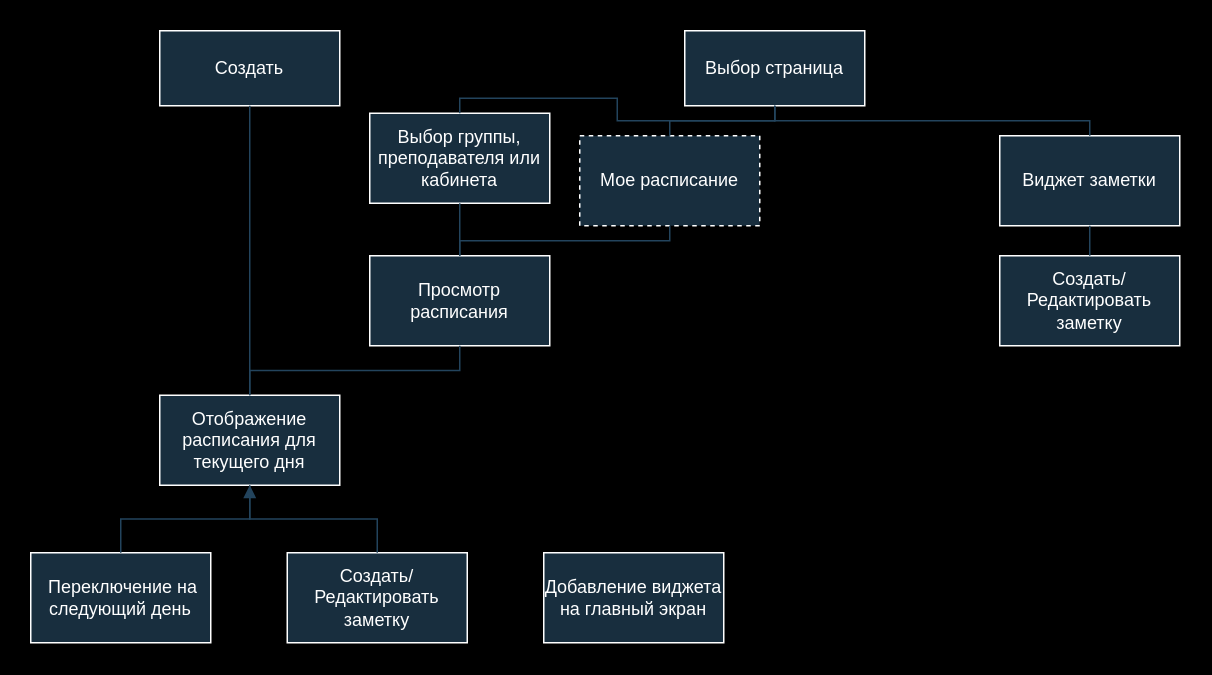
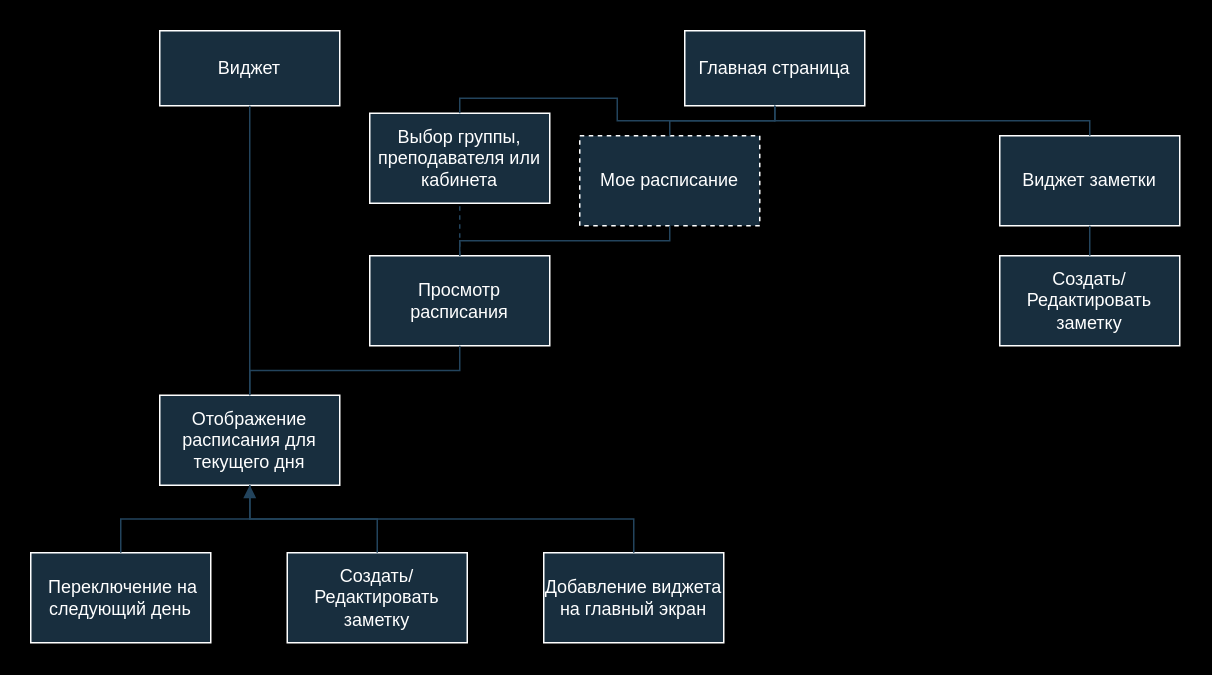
- <mxCell id="15" value="Создать" style="rounded=0;whiteSpace=wrap;html=1;labelBackgroundColor=none;fillColor=#182E3E;strokeColor=#FFFFFF;fontColor=#FFFFFF;" parent="1" vertex="1"><mxGeometry x="106" y="20" width="120" height="50" as="geometry" /></mxCell>
+ <mxCell id="15" value="Виджет" style="rounded=0;whiteSpace=wrap;html=1;labelBackgroundColor=none;fillColor=#182E3E;strokeColor=#FFFFFF;fontColor=#FFFFFF;" parent="1" vertex="1"><mxGeometry x="106" y="20" width="120" height="50" as="geometry" /></mxCell>
- <mxCell id="2" value="Выбор страница" style="rounded=0;whiteSpace=wrap;html=1;labelBackgroundColor=none;fillColor=#182E3E;strokeColor=#FFFFFF;fontColor=#FFFFFF;" parent="1" vertex="1"><mxGeometry x="456" y="20" width="120" height="50" as="geometry" /></mxCell>
+ <mxCell id="2" value="Главная страница" style="rounded=0;whiteSpace=wrap;html=1;labelBackgroundColor=none;fillColor=#182E3E;strokeColor=#FFFFFF;fontColor=#FFFFFF;" parent="1" vertex="1"><mxGeometry x="456" y="20" width="120" height="50" as="geometry" /></mxCell>
- <mxCell id="10" value="" style="endArrow=none;html=1;rounded=0;entryX=0.5;entryY=1;entryDx=0;entryDy=0;exitX=0.5;exitY=0;exitDx=0;exitDy=0;edgeStyle=orthogonalEdgeStyle;labelBackgroundColor=none;fontColor=default;strokeColor=#23445D;" parent="1" source="4" target="3" edge="1"><mxGeometry width="50" height="50" relative="1" as="geometry"><mxPoint x="326" y="110" as="sourcePoint" /><mxPoint x="456" y="90" as="targetPoint" /></mxGeometry></mxCell>
+ <mxCell id="10" value="" style="endArrow=none;html=1;rounded=0;entryX=0.5;entryY=1;entryDx=0;entryDy=0;exitX=0.5;exitY=0;exitDx=0;exitDy=0;edgeStyle=orthogonalEdgeStyle;labelBackgroundColor=none;fontColor=default;strokeColor=#23445D;dashed=1;" parent="1" source="4" target="3" edge="1"><mxGeometry width="50" height="50" relative="1" as="geometry"><mxPoint x="326" y="110" as="sourcePoint" /><mxPoint x="456" y="90" as="targetPoint" /></mxGeometry></mxCell>
+ <mxCell id="13" value="" style="endArrow=none;html=1;rounded=0;entryX=0.5;entryY=1;entryDx=0;entryDy=0;exitX=0.5;exitY=0;exitDx=0;exitDy=0;edgeStyle=orthogonalEdgeStyle;labelBackgroundColor=none;fontColor=default;strokeColor=#23445D;" parent="1" source="5" target="7" edge="1"><mxGeometry width="50" height="50" relative="1" as="geometry"><mxPoint x="346" y="220" as="sourcePoint" /><mxPoint x="476" y="200" as="targetPoint" /></mxGeometry></mxCell>
